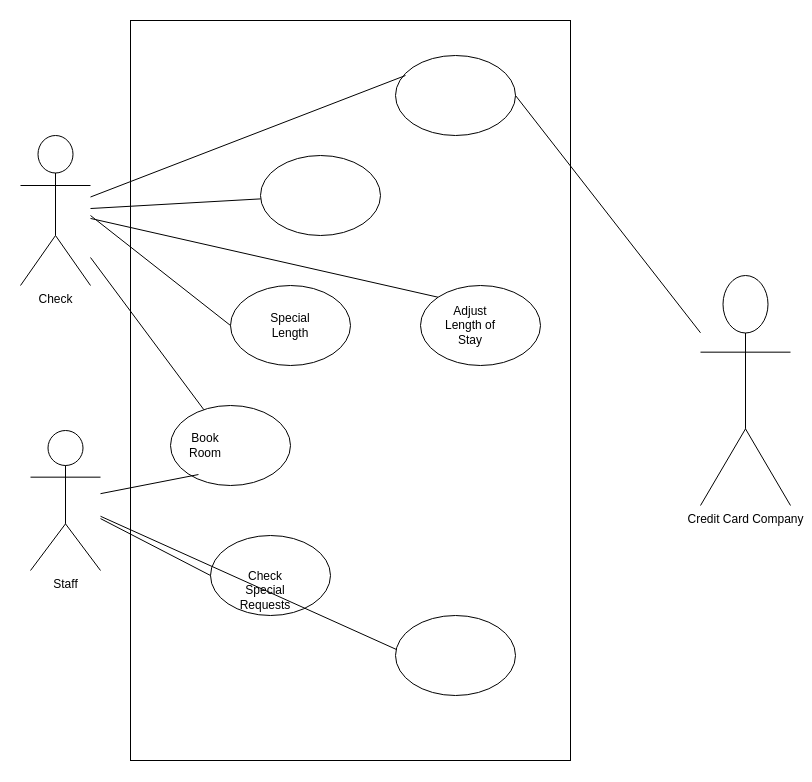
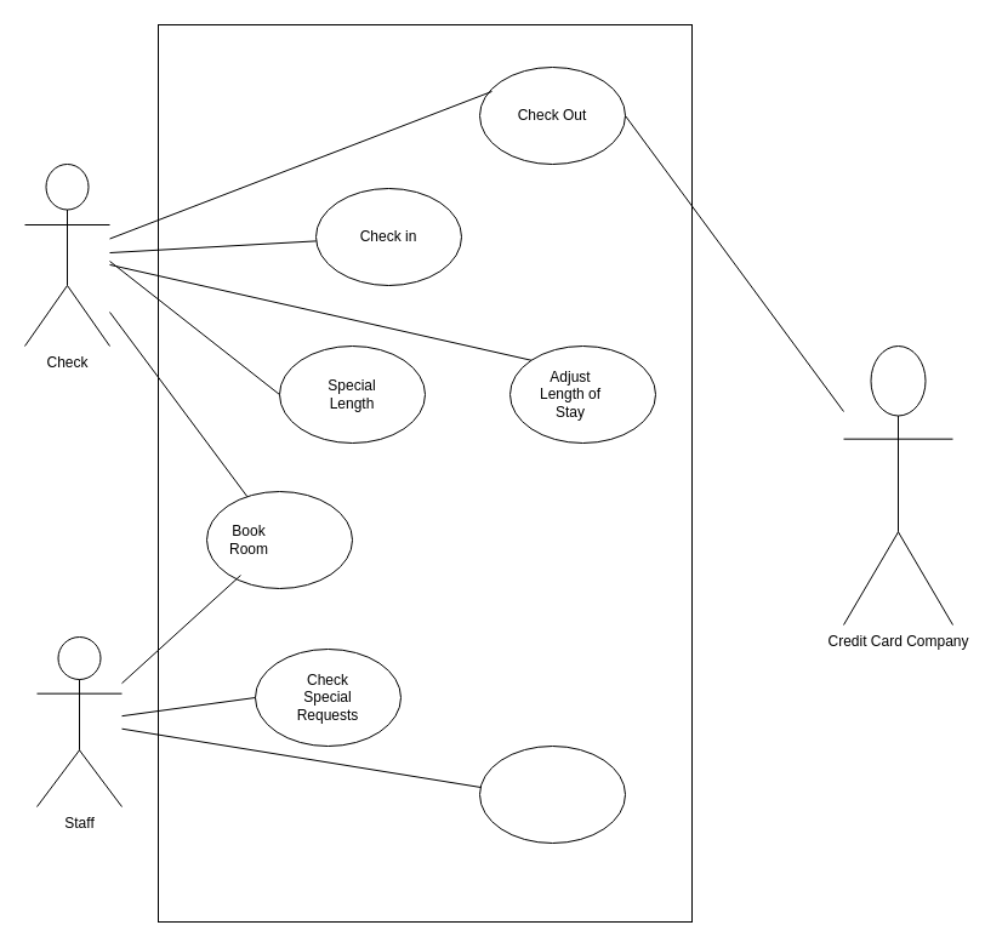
+ <mxCell id="15" value="Check Out" style="text;html=1;strokeColor=none;fillColor=none;align=center;verticalAlign=middle;whiteSpace=wrap;rounded=0;" vertex="1" parent="1"><mxGeometry x="425" y="80" width="60" height="30" as="geometry" /></mxCell>
+ <mxCell id="9" value="Check in" style="text;html=1;strokeColor=none;fillColor=none;align=center;verticalAlign=middle;whiteSpace=wrap;rounded=0;" vertex="1" parent="1"><mxGeometry x="290" y="180" width="60" height="30" as="geometry" /></mxCell>
- <mxCell id="5" value="Credit Card Company" style="shape=umlActor;verticalLabelPosition=bottom;verticalAlign=top;html=1;outlineConnect=0;" vertex="1" parent="1"><mxGeometry x="700" y="275" width="90" height="230" as="geometry" /></mxCell>
+ <mxCell id="5" value="Credit Card Company" style="shape=umlActor;verticalLabelPosition=bottom;verticalAlign=top;html=1;outlineConnect=0;" vertex="1" parent="1"><mxGeometry x="695" y="285" width="90" height="230" as="geometry" /></mxCell>
- <mxCell id="3" value="Staff" style="shape=umlActor;verticalLabelPosition=bottom;verticalAlign=top;html=1;outlineConnect=0;" vertex="1" parent="1"><mxGeometry x="30" y="430" width="70" height="140" as="geometry" /></mxCell>
+ <mxCell id="3" value="Staff" style="shape=umlActor;verticalLabelPosition=bottom;verticalAlign=top;html=1;outlineConnect=0;" vertex="1" parent="1"><mxGeometry x="30" y="525" width="70" height="140" as="geometry" /></mxCell>
- <mxCell id="23" value="Check Special Requests" style="text;html=1;strokeColor=none;fillColor=none;align=center;verticalAlign=middle;whiteSpace=wrap;rounded=0;" vertex="1" parent="1"><mxGeometry x="235" y="575" width="60" height="30" as="geometry" /></mxCell>
+ <mxCell id="23" value="Check Special Requests" style="text;html=1;strokeColor=none;fillColor=none;align=center;verticalAlign=middle;whiteSpace=wrap;rounded=0;" vertex="1" parent="1"><mxGeometry x="240" y="560" width="60" height="30" as="geometry" /></mxCell>
